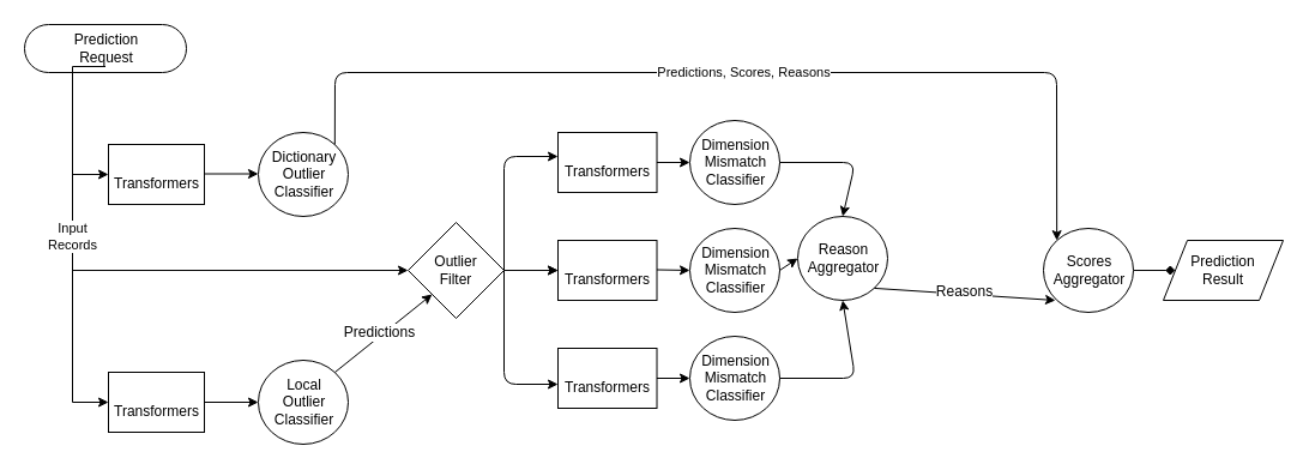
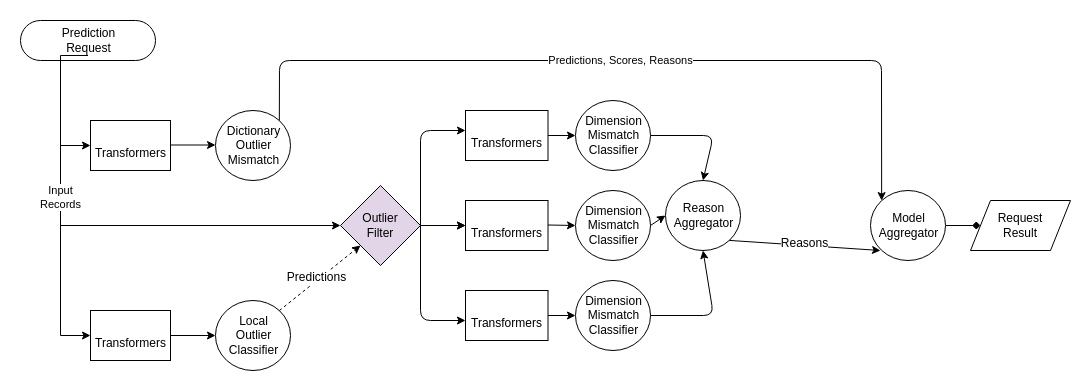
- <mxCell id="5" value="Dictionary&lt;br&gt;Outlier&lt;br&gt;Classifier" style="shape=ellipse;html=1;dashed=0;whitespace=wrap;perimeter=ellipsePerimeter;" parent="1" vertex="1"><mxGeometry x="215" y="110" width="75" height="70" as="geometry" /></mxCell>
+ <mxCell id="5" value="Dictionary&lt;br&gt;Outlier&lt;br&gt;Mismatch" style="shape=ellipse;html=1;dashed=0;whitespace=wrap;perimeter=ellipsePerimeter;" parent="1" vertex="1"><mxGeometry x="215" y="110" width="75" height="70" as="geometry" /></mxCell>
- <mxCell id="34" value="Outlier&lt;br&gt;Filter" style="rhombus;whiteSpace=wrap;html=1;" vertex="1" parent="1"><mxGeometry x="340" y="185" width="80" height="80" as="geometry" /></mxCell>
+ <mxCell id="34" value="Outlier&lt;br&gt;Filter" style="rhombus;whiteSpace=wrap;html=1;fillColor=#e1d5e7;" vertex="1" parent="1"><mxGeometry x="340" y="185" width="80" height="80" as="geometry" /></mxCell>
- <mxCell id="16" value="Scores&lt;br&gt;Aggregator" style="shape=ellipse;html=1;dashed=0;whitespace=wrap;perimeter=ellipsePerimeter;" vertex="1" parent="1"><mxGeometry x="870" y="190" width="75" height="70" as="geometry" /></mxCell>
+ <mxCell id="16" value="Model&lt;br&gt;Aggregator" style="shape=ellipse;html=1;dashed=0;whitespace=wrap;perimeter=ellipsePerimeter;" vertex="1" parent="1"><mxGeometry x="870" y="190" width="75" height="70" as="geometry" /></mxCell>
- <mxCell id="2" value="Prediction&lt;br&gt;Result" style="shape=parallelogram;perimeter=parallelogramPerimeter;whiteSpace=wrap;html=1;dashed=0;" parent="1" vertex="1"><mxGeometry x="970" y="200" width="100" height="50" as="geometry" /></mxCell>
+ <mxCell id="2" value="Request&lt;br&gt;Result" style="shape=parallelogram;perimeter=parallelogramPerimeter;whiteSpace=wrap;html=1;dashed=0;" parent="1" vertex="1"><mxGeometry x="970" y="200" width="100" height="50" as="geometry" /></mxCell>
- <mxCell id="35" value="" style="endArrow=classic;html=1;exitX=1;exitY=0;exitDx=0;exitDy=0;entryX=0;entryY=1;entryDx=0;entryDy=0;" edge="1" parent="1" source="6" target="34"><mxGeometry width="50" height="50" relative="1" as="geometry"><mxPoint x="20" y="490" as="sourcePoint" /><mxPoint x="70" y="440" as="targetPoint" /></mxGeometry></mxCell>
+ <mxCell id="35" value="" style="endArrow=classic;html=1;exitX=1;exitY=0;exitDx=0;exitDy=0;entryX=0;entryY=1;entryDx=0;entryDy=0;dashed=1;" edge="1" parent="1" source="6" target="34"><mxGeometry width="50" height="50" relative="1" as="geometry"><mxPoint x="20" y="490" as="sourcePoint" /><mxPoint x="70" y="440" as="targetPoint" /></mxGeometry></mxCell>
